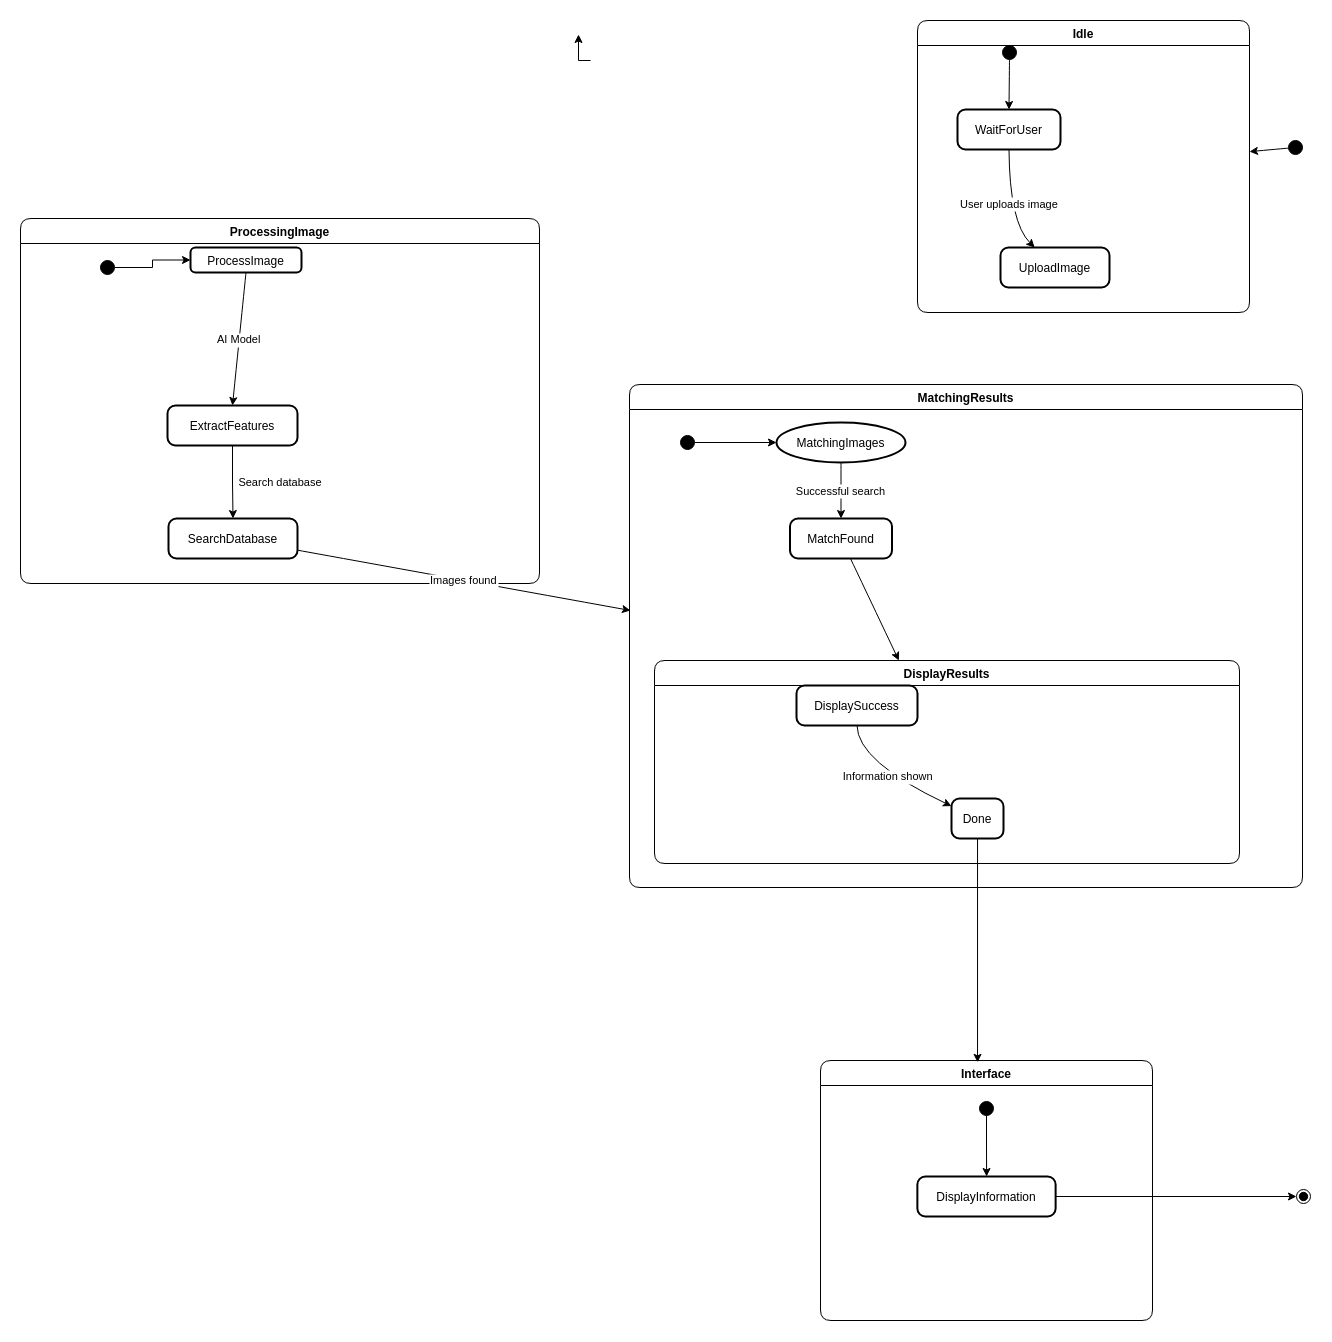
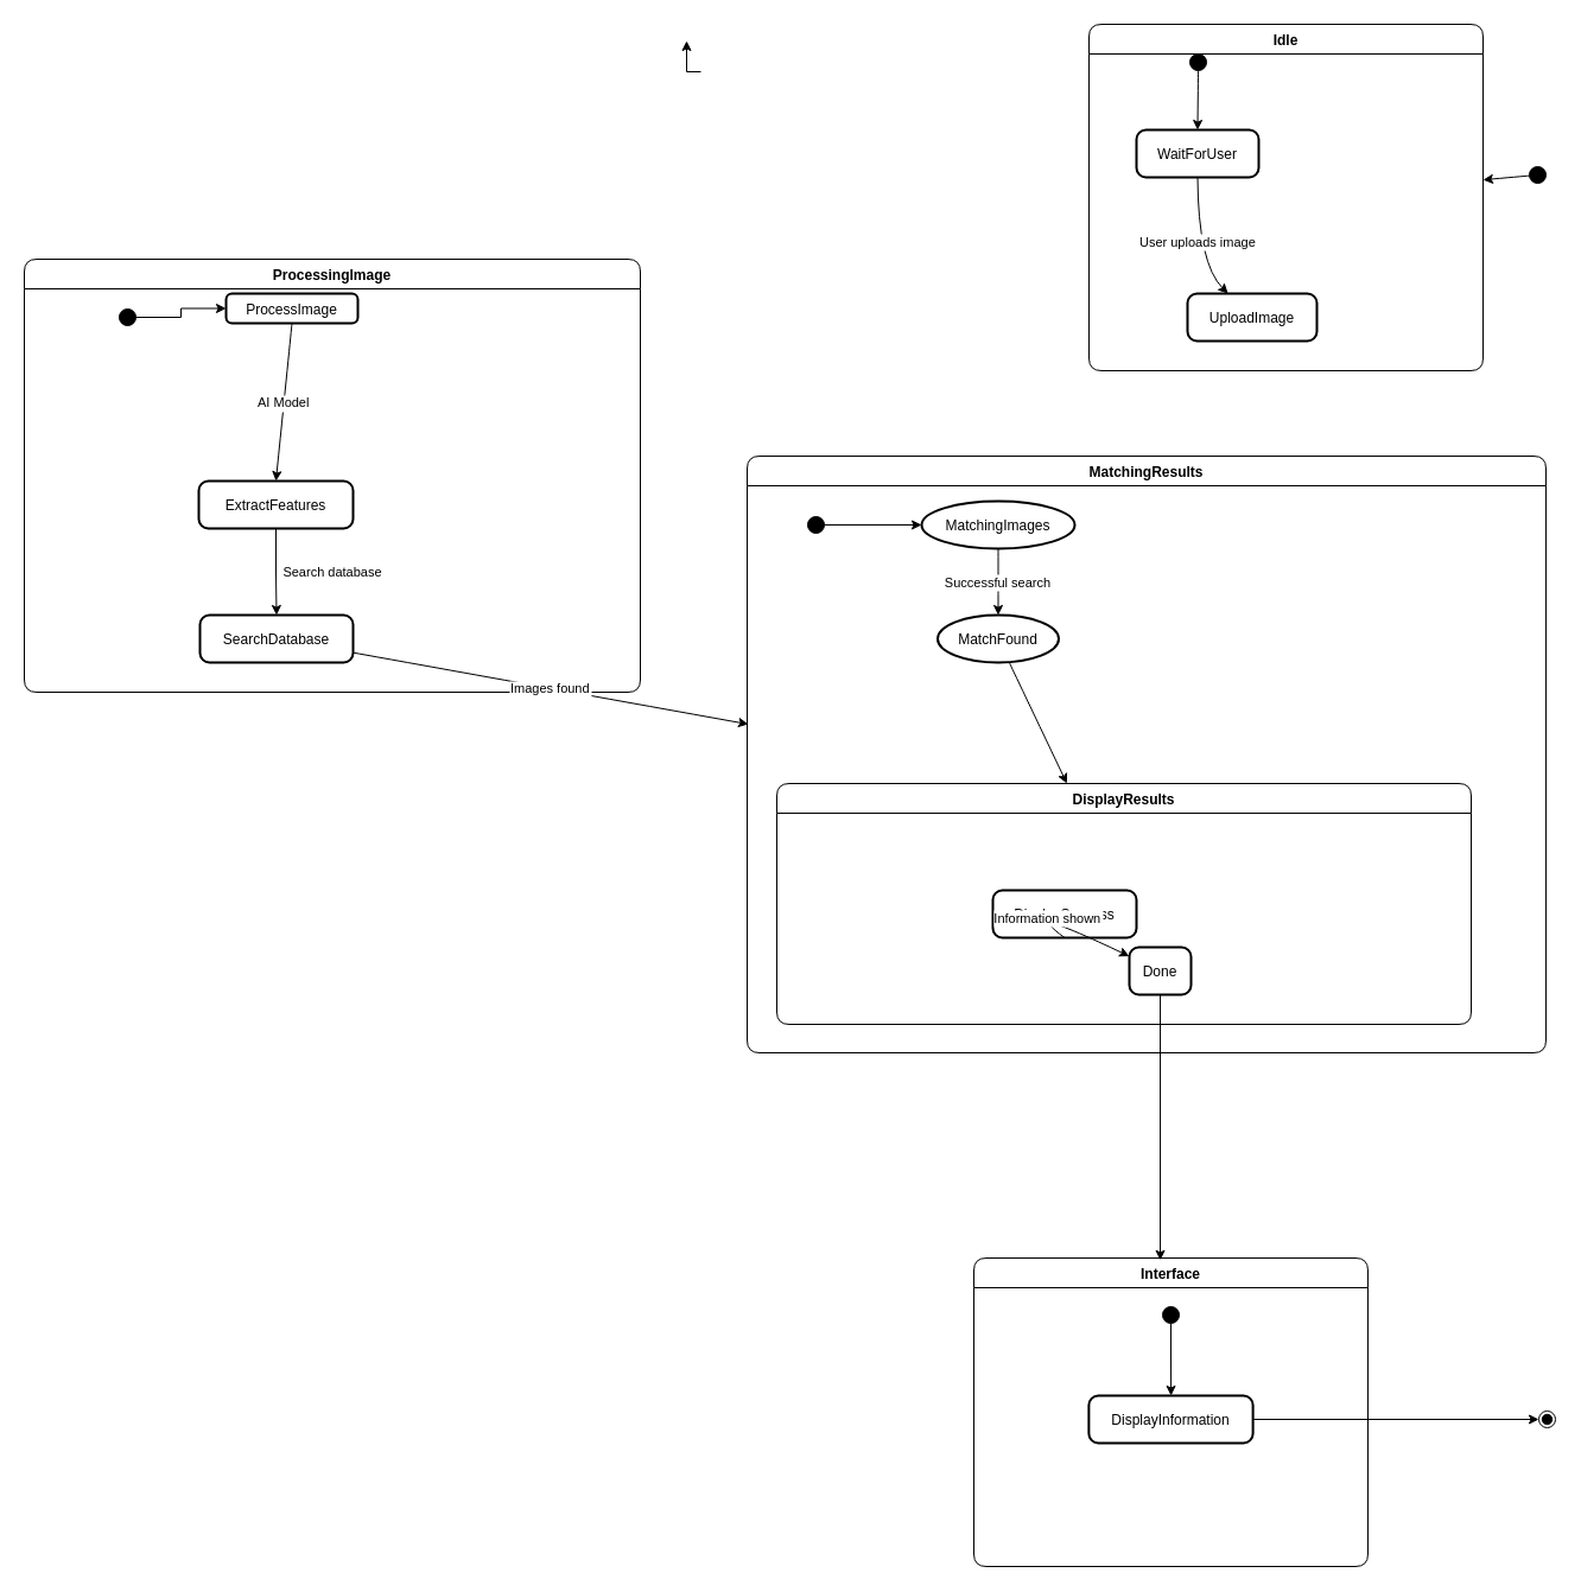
- <mxCell id="15" value="MatchFound" style="rounded=1;arcSize=20;strokeWidth=2" vertex="1" parent="1"><mxGeometry x="789.5" y="518" width="102" height="40" as="geometry" /></mxCell>
+ <mxCell id="15" value="MatchFound" style="ellipse;arcSize=20;strokeWidth=2;" vertex="1" parent="1"><mxGeometry x="789.5" y="518" width="102" height="40" as="geometry" /></mxCell>
- <mxCell id="16" value="DisplaySuccess" style="rounded=1;arcSize=20;strokeWidth=2" vertex="1" parent="1"><mxGeometry x="796" y="685" width="121" height="40" as="geometry" /></mxCell>
+ <mxCell id="16" value="DisplaySuccess" style="rounded=1;arcSize=20;strokeWidth=2" vertex="1" parent="1"><mxGeometry x="836" y="750" width="121" height="40" as="geometry" /></mxCell>
